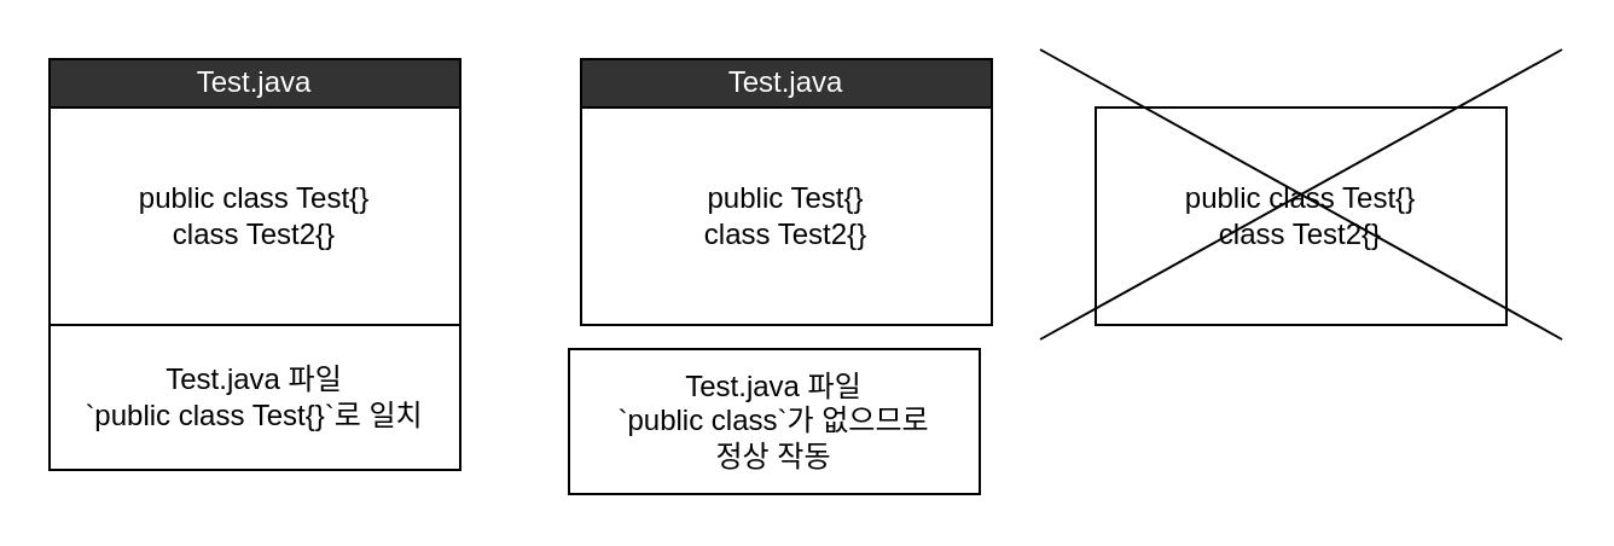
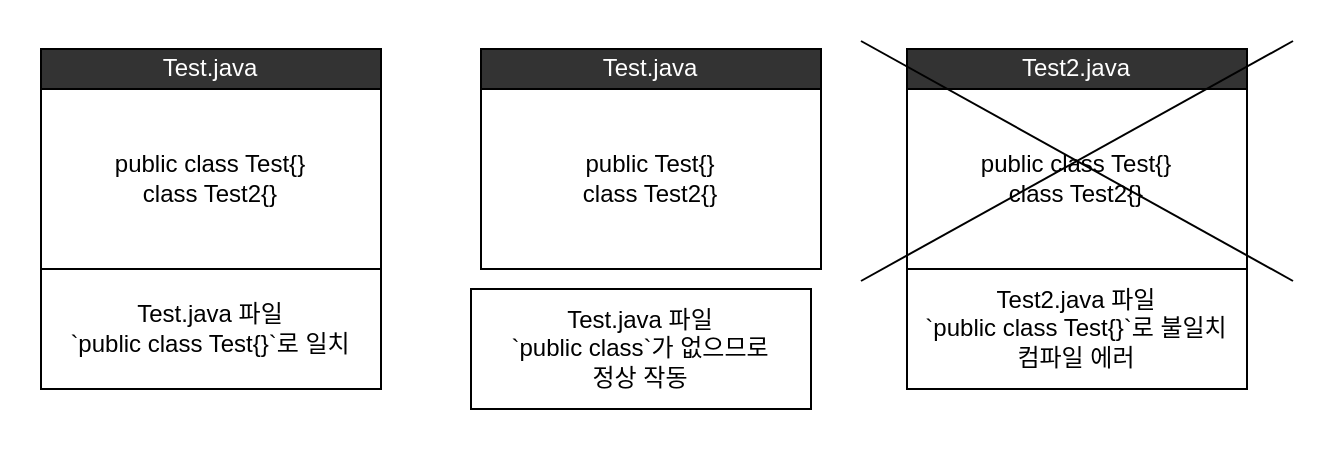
+ <mxCell id="6" value="&lt;font color=&quot;#ffffff&quot;&gt;Test2.java&lt;/font&gt;" style="rounded=0;whiteSpace=wrap;html=1;fillColor=#333333;" vertex="1" parent="1"><mxGeometry x="453" y="24" width="170" height="20" as="geometry" /></mxCell>
+ <mxCell id="11" value="Test2.java 파일&lt;br&gt;`public class Test{}`로 불일치&lt;br&gt;컴파일 에러" style="rounded=0;whiteSpace=wrap;html=1;" vertex="1" parent="1"><mxGeometry x="453" y="134" width="170" height="60" as="geometry" /></mxCell>
